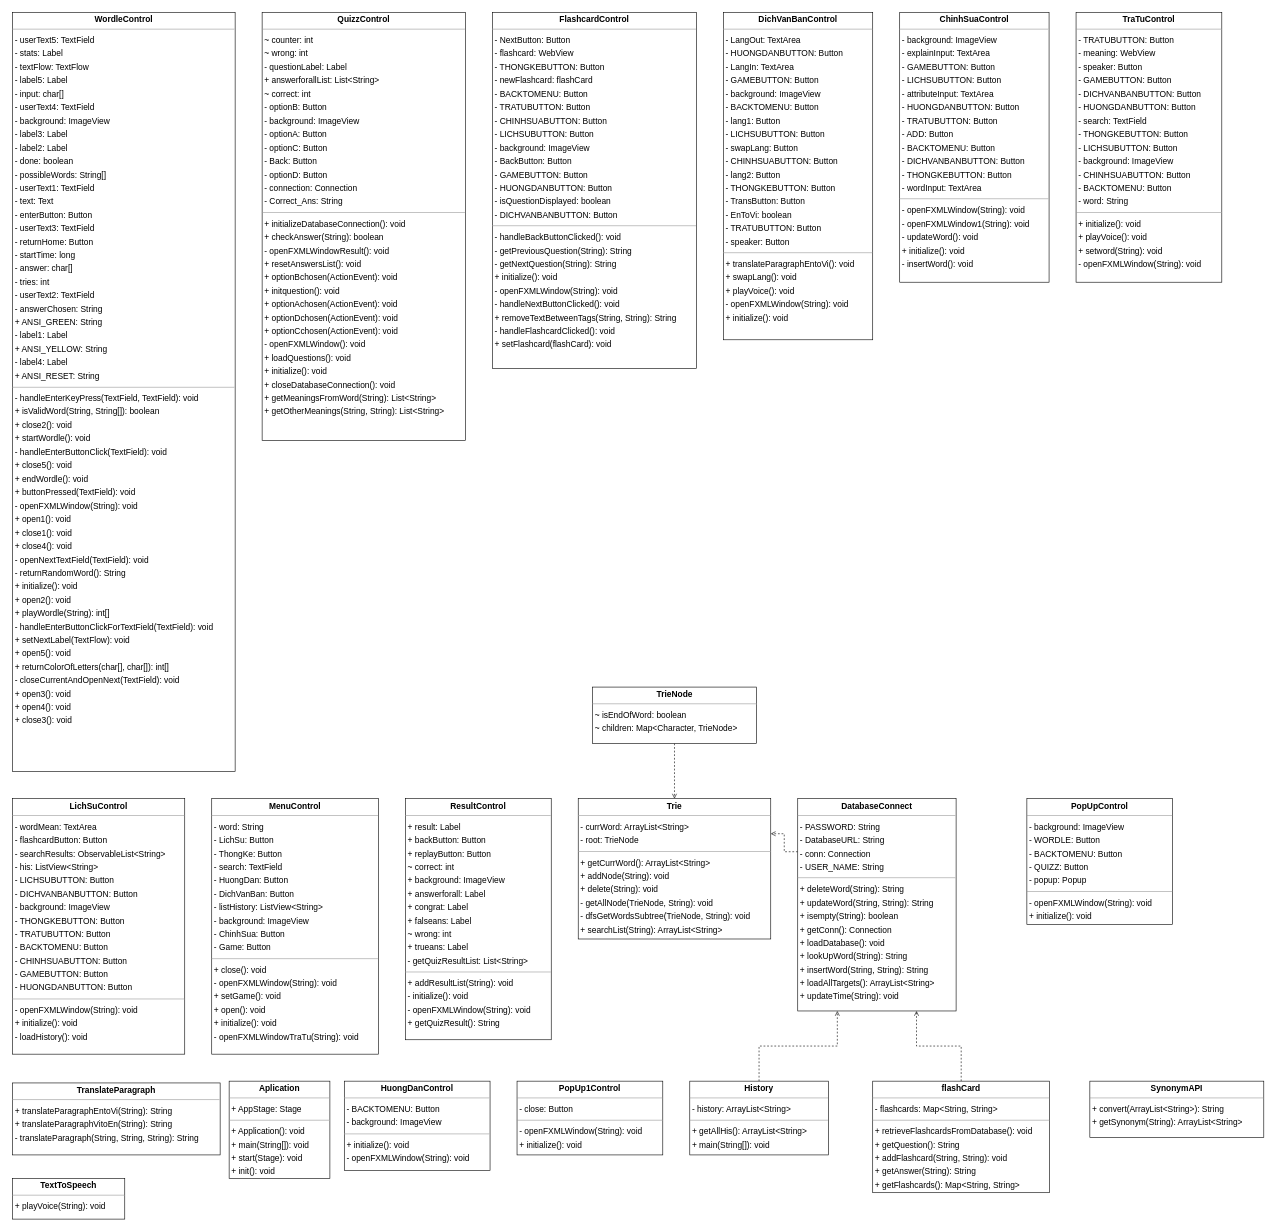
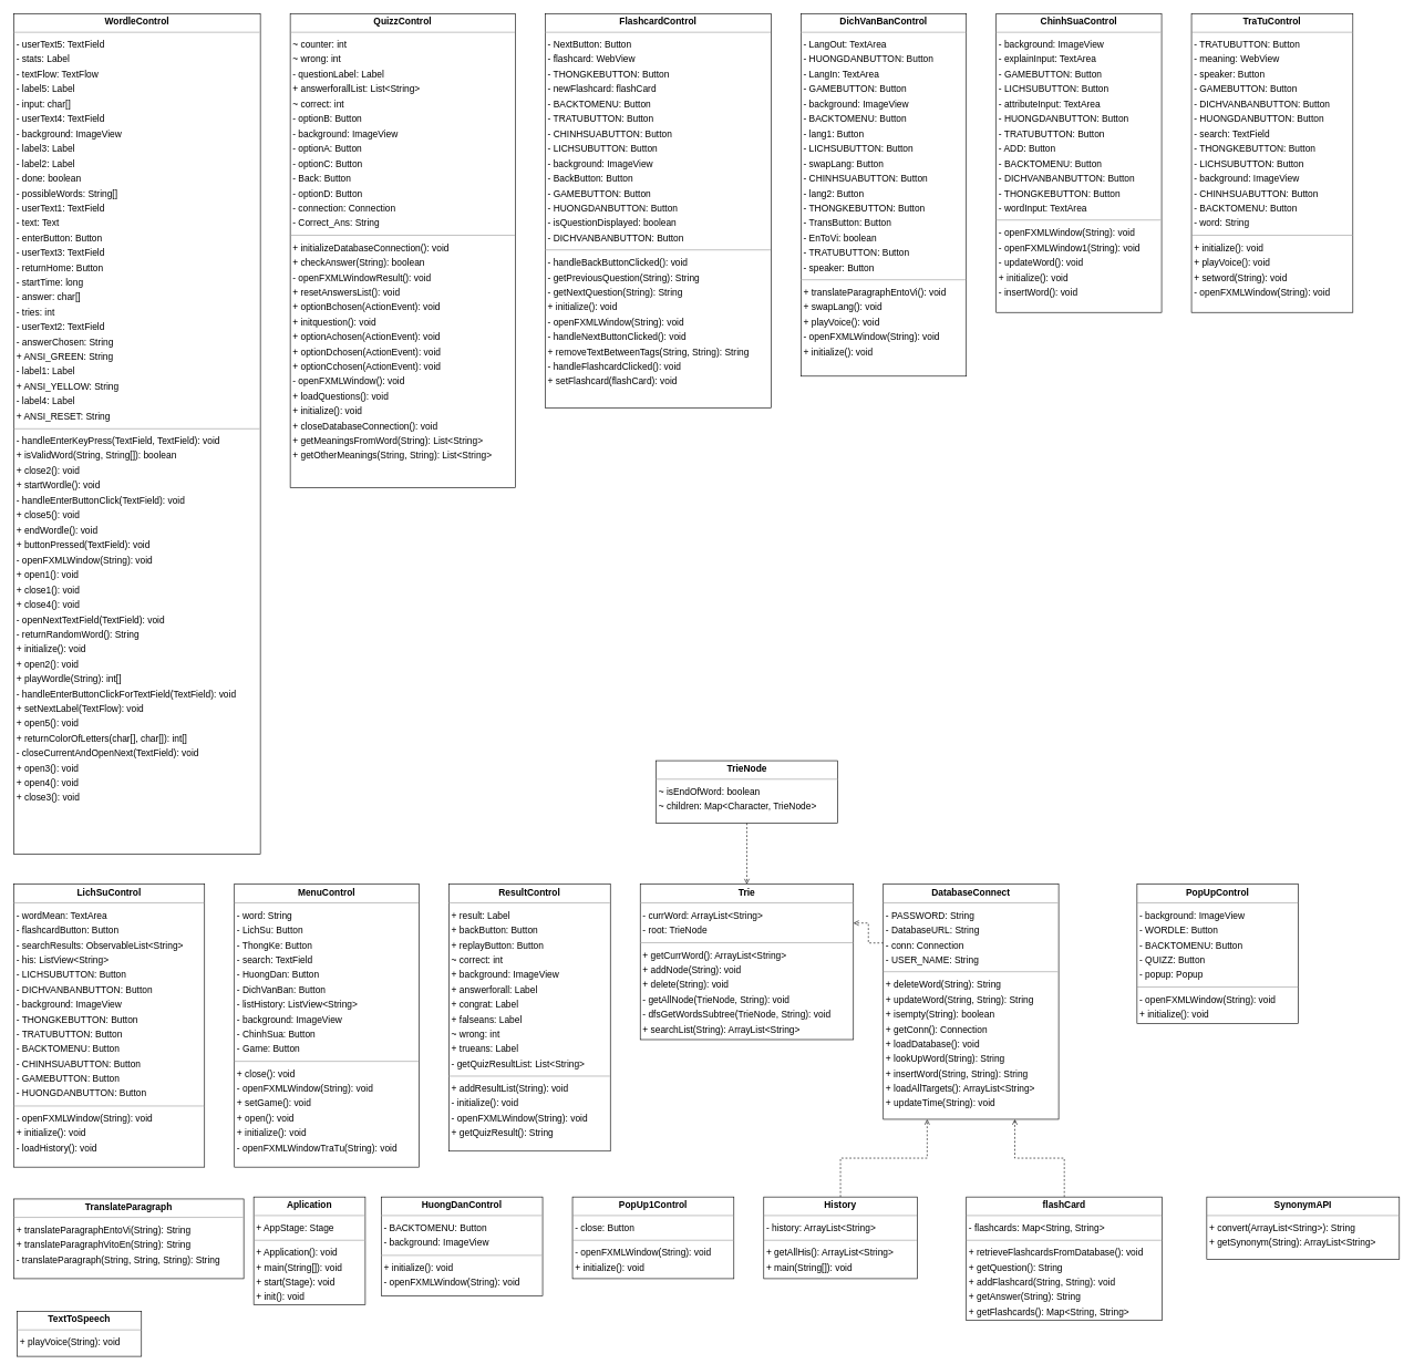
- <mxCell id="18" value="&lt;p style=&quot;margin:0px;margin-top:4px;text-align:center;&quot;&gt;&lt;b&gt;TextToSpeech&lt;/b&gt;&lt;/p&gt;&lt;hr size=&quot;1&quot;/&gt;&lt;p style=&quot;margin:0 0 0 4px;line-height:1.6;&quot;&gt;+ playVoice(String): void&lt;/p&gt;" style="verticalAlign=top;align=left;overflow=fill;fontSize=14;fontFamily=Helvetica;html=1;rounded=0;shadow=0;comic=0;labelBackgroundColor=none;strokeWidth=1;" parent="1" vertex="1"><mxGeometry x="20" y="1964" width="187" height="68" as="geometry" /></mxCell>
+ <mxCell id="18" value="&lt;p style=&quot;margin:0px;margin-top:4px;text-align:center;&quot;&gt;&lt;b&gt;TextToSpeech&lt;/b&gt;&lt;/p&gt;&lt;hr size=&quot;1&quot;/&gt;&lt;p style=&quot;margin:0 0 0 4px;line-height:1.6;&quot;&gt;+ playVoice(String): void&lt;/p&gt;" style="verticalAlign=top;align=left;overflow=fill;fontSize=14;fontFamily=Helvetica;html=1;rounded=0;shadow=0;comic=0;labelBackgroundColor=none;strokeWidth=1;" parent="1" vertex="1"><mxGeometry x="25" y="1974" width="187" height="68" as="geometry" /></mxCell>
